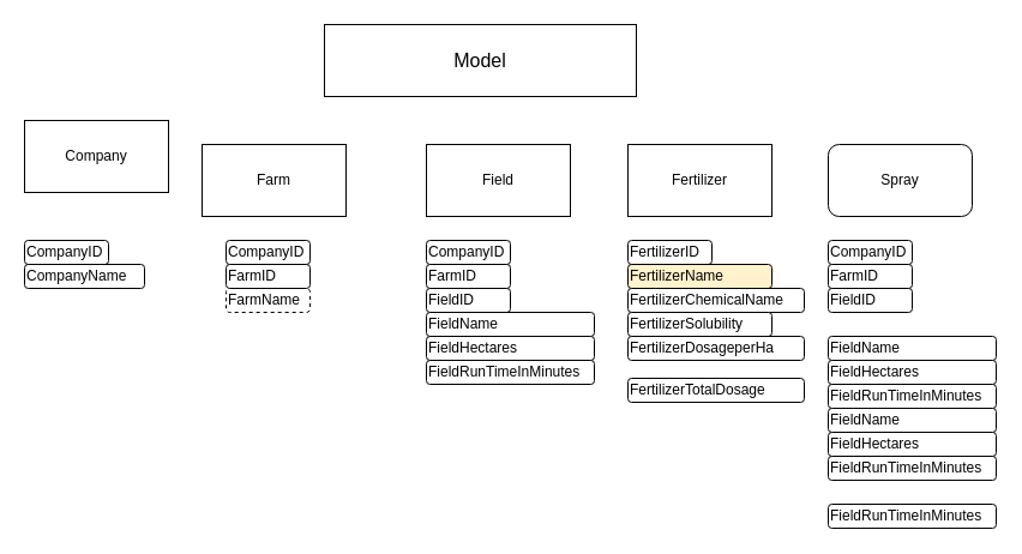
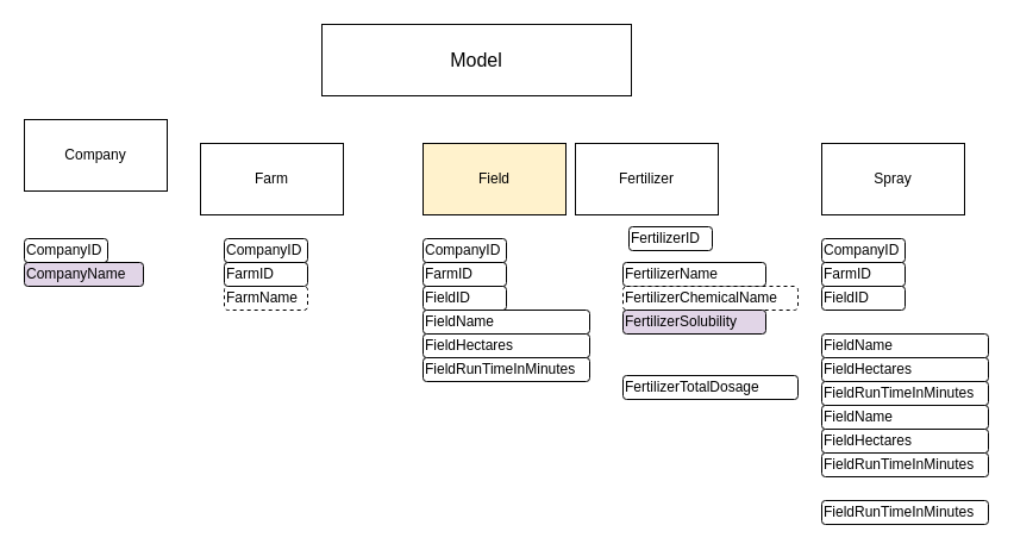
- <mxCell id="5" value="Field" style="rounded=0;whiteSpace=wrap;html=1;verticalAlign=middle;" vertex="1" parent="1"><mxGeometry x="355" y="120" width="120" height="60" as="geometry" /></mxCell>
+ <mxCell id="5" value="Field" style="rounded=0;whiteSpace=wrap;html=1;verticalAlign=middle;fillColor=#fff2cc;" vertex="1" parent="1"><mxGeometry x="355" y="120" width="120" height="60" as="geometry" /></mxCell>
- <mxCell id="6" value="&lt;div&gt;Fertilizer&lt;/div&gt;" style="rounded=0;whiteSpace=wrap;html=1;verticalAlign=middle;" vertex="1" parent="1"><mxGeometry x="523" y="120" width="120" height="60" as="geometry" /></mxCell>
+ <mxCell id="6" value="&lt;div&gt;Fertilizer&lt;/div&gt;" style="rounded=0;whiteSpace=wrap;html=1;verticalAlign=middle;" vertex="1" parent="1"><mxGeometry x="483" y="120" width="120" height="60" as="geometry" /></mxCell>
- <mxCell id="7" value="&lt;div&gt;Spray&lt;/div&gt;" style="whiteSpace=wrap;html=1;verticalAlign=middle;rounded=1;" vertex="1" parent="1"><mxGeometry x="690" y="120" width="120" height="60" as="geometry" /></mxCell>
+ <mxCell id="7" value="&lt;div&gt;Spray&lt;/div&gt;" style="rounded=0;whiteSpace=wrap;html=1;verticalAlign=middle;" vertex="1" parent="1"><mxGeometry x="690" y="120" width="120" height="60" as="geometry" /></mxCell>
- <mxCell id="11" value="&lt;div&gt;FertilizerID&lt;/div&gt;" style="rounded=1;whiteSpace=wrap;html=1;align=left;" vertex="1" parent="1"><mxGeometry x="523" y="200" width="70" height="20" as="geometry" /></mxCell>
+ <mxCell id="11" value="&lt;div&gt;FertilizerID&lt;/div&gt;" style="rounded=1;whiteSpace=wrap;html=1;align=left;" vertex="1" parent="1"><mxGeometry x="528" y="190" width="70" height="20" as="geometry" /></mxCell>
- <mxCell id="13" value="&lt;div&gt;CompanyName&lt;/div&gt;" style="rounded=1;whiteSpace=wrap;html=1;align=left;" vertex="1" parent="1"><mxGeometry x="20" y="220" width="100" height="20" as="geometry" /></mxCell>
+ <mxCell id="13" value="&lt;div&gt;CompanyName&lt;/div&gt;" style="rounded=1;whiteSpace=wrap;html=1;align=left;fillColor=#e1d5e7;" vertex="1" parent="1"><mxGeometry x="20" y="220" width="100" height="20" as="geometry" /></mxCell>
- <mxCell id="23" value="&lt;div&gt;FertilizerName&lt;/div&gt;" style="rounded=1;whiteSpace=wrap;html=1;align=left;fillColor=#fff2cc;" vertex="1" parent="1"><mxGeometry x="523" y="220" width="120" height="20" as="geometry" /></mxCell>
+ <mxCell id="23" value="&lt;div&gt;FertilizerName&lt;/div&gt;" style="rounded=1;whiteSpace=wrap;html=1;align=left;" vertex="1" parent="1"><mxGeometry x="523" y="220" width="120" height="20" as="geometry" /></mxCell>
- <mxCell id="30" value="FertilizerChemicalName" style="rounded=1;whiteSpace=wrap;html=1;align=left;" vertex="1" parent="1"><mxGeometry x="523" y="240" width="147" height="20" as="geometry" /></mxCell>
+ <mxCell id="30" value="FertilizerChemicalName" style="rounded=1;whiteSpace=wrap;html=1;align=left;dashed=1;" vertex="1" parent="1"><mxGeometry x="523" y="240" width="147" height="20" as="geometry" /></mxCell>
- <mxCell id="31" value="&lt;div&gt;FertilizerSolubility&lt;/div&gt;" style="rounded=1;whiteSpace=wrap;html=1;align=left;" vertex="1" parent="1"><mxGeometry x="523" y="260" width="120" height="20" as="geometry" /></mxCell>
+ <mxCell id="31" value="&lt;div&gt;FertilizerSolubility&lt;/div&gt;" style="rounded=1;whiteSpace=wrap;html=1;align=left;fillColor=#e1d5e7;" vertex="1" parent="1"><mxGeometry x="523" y="260" width="120" height="20" as="geometry" /></mxCell>
- <mxCell id="32" value="&lt;div&gt;FertilizerDosageperHa&lt;/div&gt;" style="rounded=1;whiteSpace=wrap;html=1;align=left;" vertex="1" parent="1"><mxGeometry x="523" y="280" width="147" height="20" as="geometry" /></mxCell>
